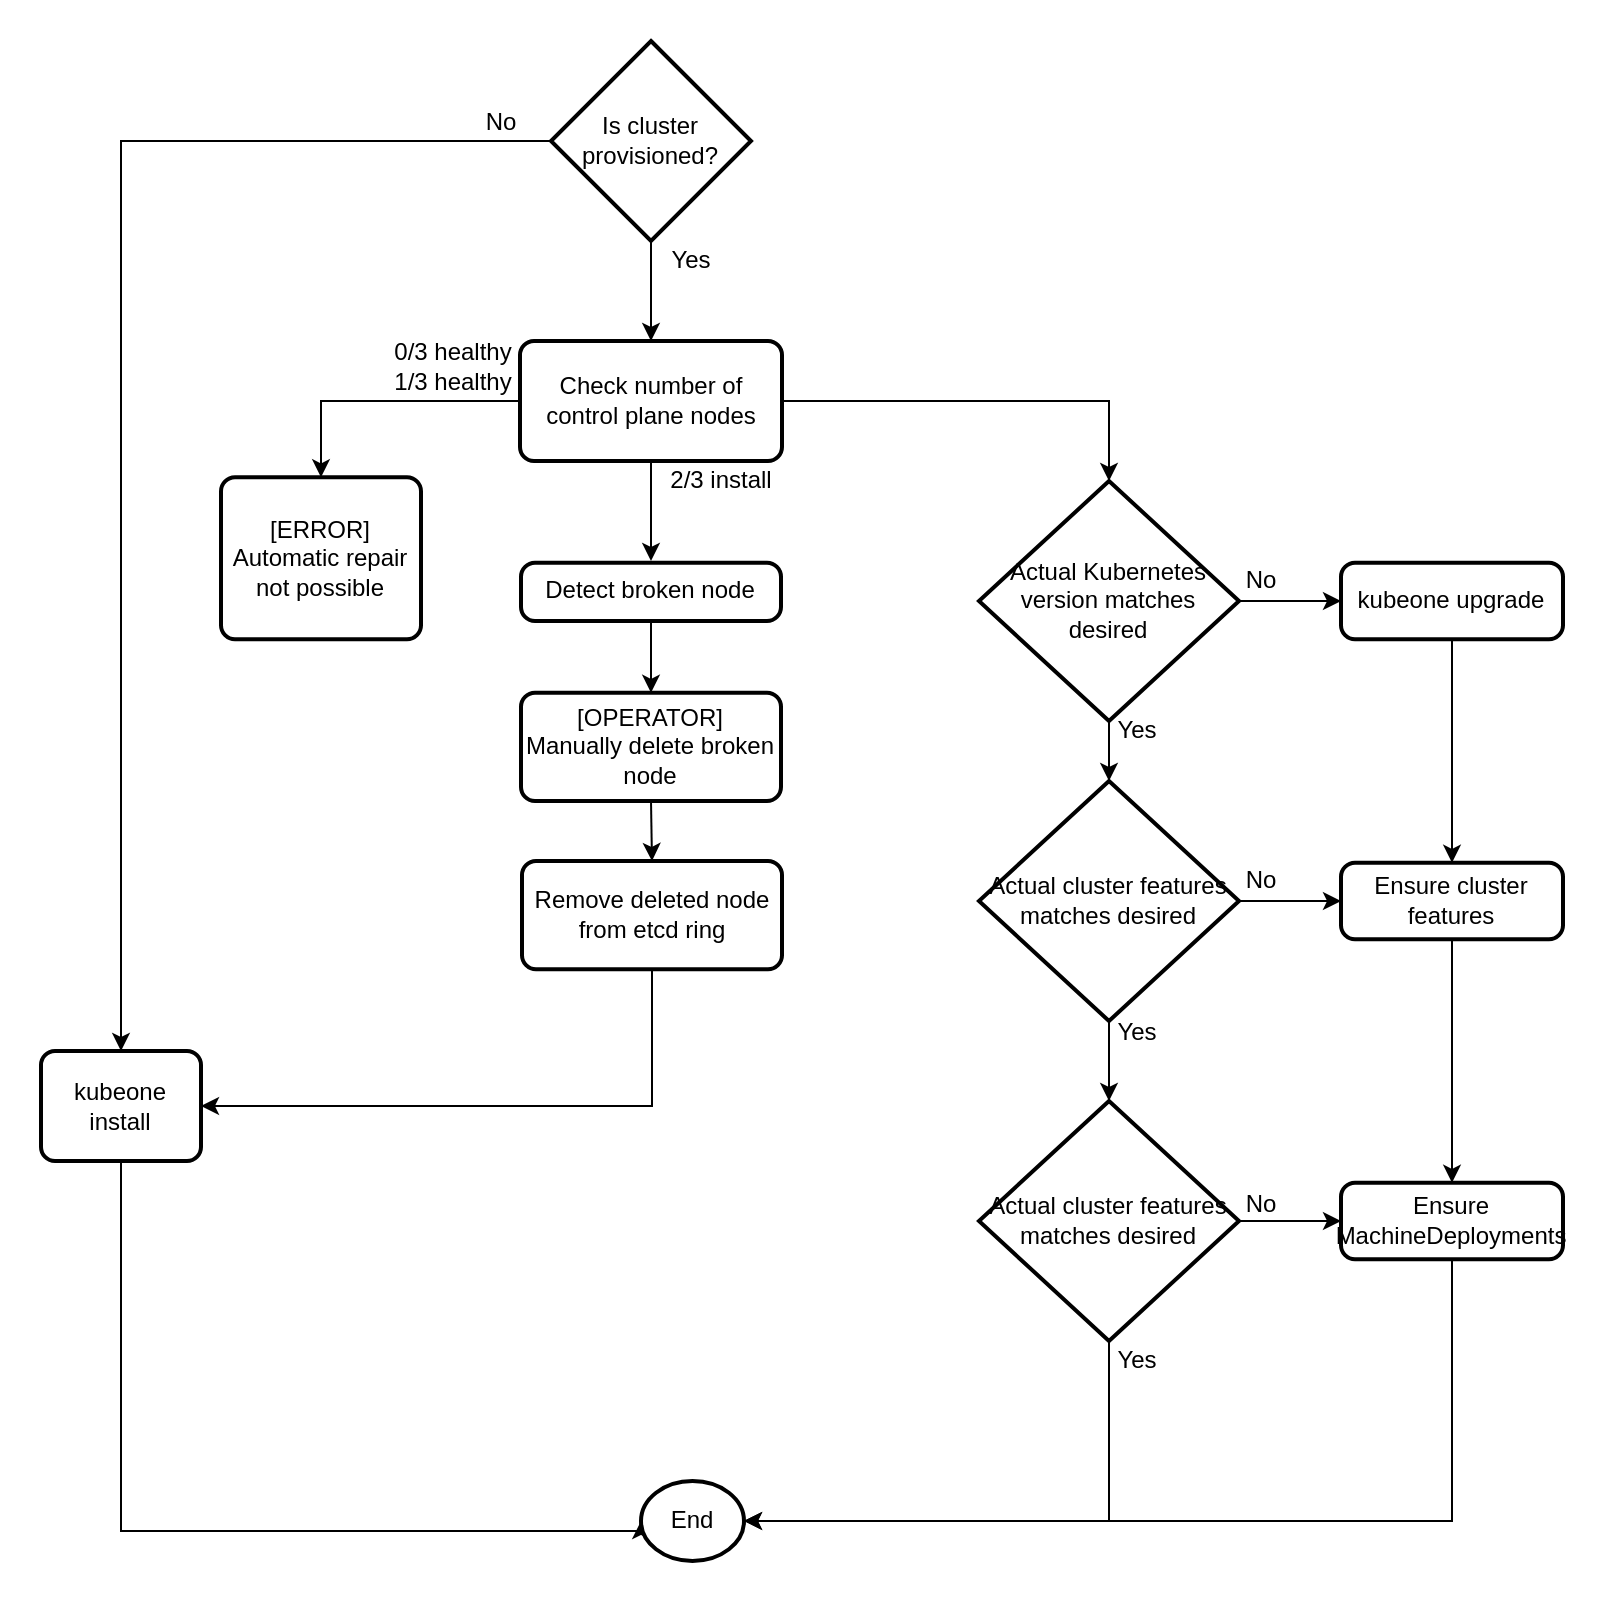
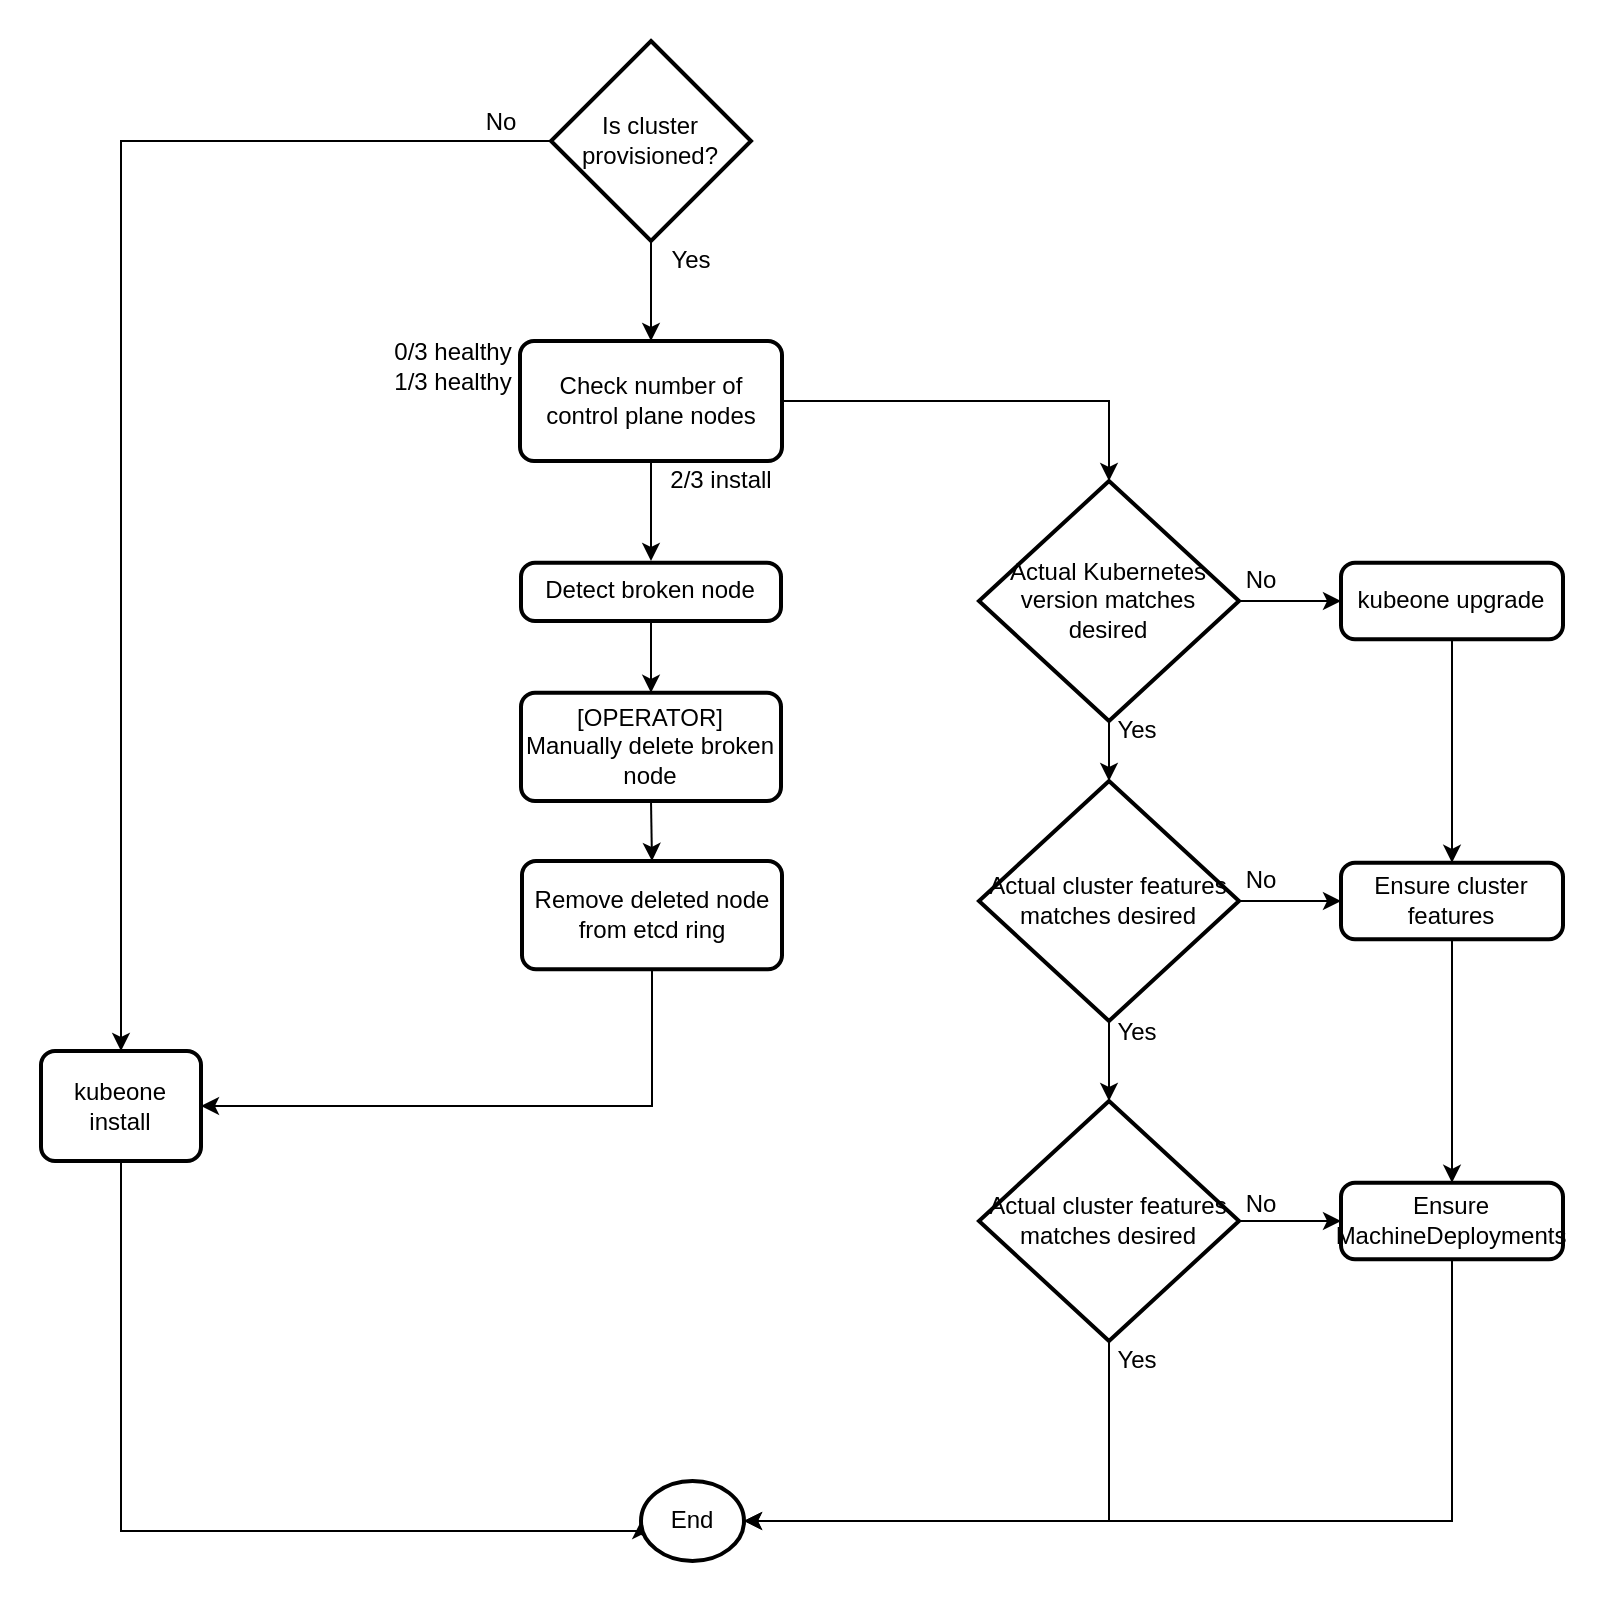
- <mxCell id="10" style="edgeStyle=orthogonalEdgeStyle;rounded=0;orthogonalLoop=1;jettySize=auto;html=1;entryX=0.5;entryY=0;entryDx=0;entryDy=0;" edge="1" parent="1" source="11" target="43"><mxGeometry relative="1" as="geometry" /></mxCell>
- <mxCell id="43" value="[ERROR]&lt;br&gt;Automatic repair not possible" style="rounded=1;whiteSpace=wrap;html=1;absoluteArcSize=1;arcSize=14;strokeWidth=2;" vertex="1" parent="1"><mxGeometry x="110" y="238.16" width="100" height="80.92" as="geometry" /></mxCell>
